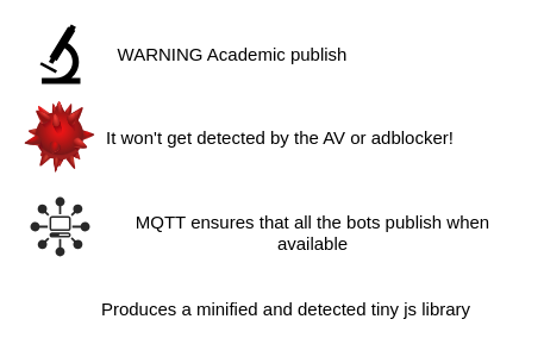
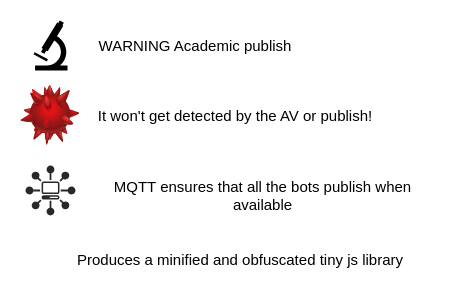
- <mxCell id="7" value="&lt;font style=&quot;font-size: 15px&quot;&gt;It won't get detected by the AV or adblocker!&lt;/font&gt;" style="text;html=1;strokeColor=none;fillColor=none;align=center;verticalAlign=middle;whiteSpace=wrap;rounded=0;" vertex="1" parent="1"><mxGeometry x="40" y="105" width="390" height="20" as="geometry" /></mxCell>
+ <mxCell id="7" value="&lt;font style=&quot;font-size: 15px&quot;&gt;It won't get detected by the AV or publish!&lt;/font&gt;" style="text;html=1;strokeColor=none;fillColor=none;align=center;verticalAlign=middle;whiteSpace=wrap;rounded=0;" vertex="1" parent="1"><mxGeometry x="40" y="105" width="390" height="20" as="geometry" /></mxCell>
- <mxCell id="5" value="&lt;font style=&quot;font-size: 15px&quot;&gt;Produces a minified and detected tiny js library&lt;/font&gt;" style="text;html=1;strokeColor=none;fillColor=none;align=center;verticalAlign=middle;whiteSpace=wrap;rounded=0;" vertex="1" parent="1"><mxGeometry x="60" y="249" width="360" height="20" as="geometry" /></mxCell>
+ <mxCell id="5" value="&lt;font style=&quot;font-size: 15px&quot;&gt;Produces a minified and obfuscated tiny js library&lt;/font&gt;" style="text;html=1;strokeColor=none;fillColor=none;align=center;verticalAlign=middle;whiteSpace=wrap;rounded=0;" vertex="1" parent="1"><mxGeometry x="60" y="249" width="360" height="20" as="geometry" /></mxCell>
